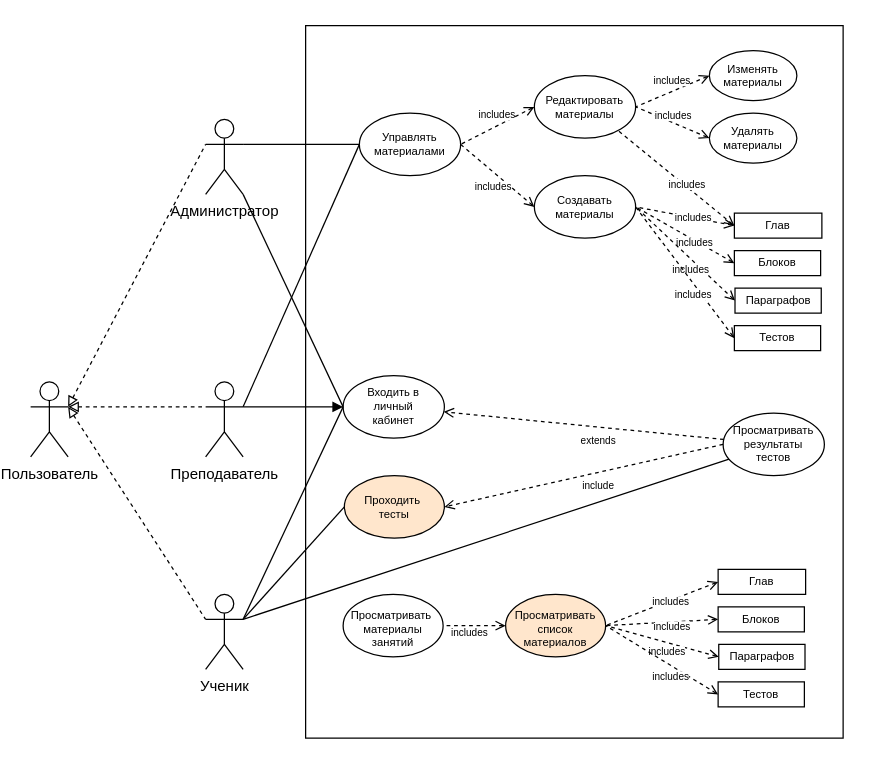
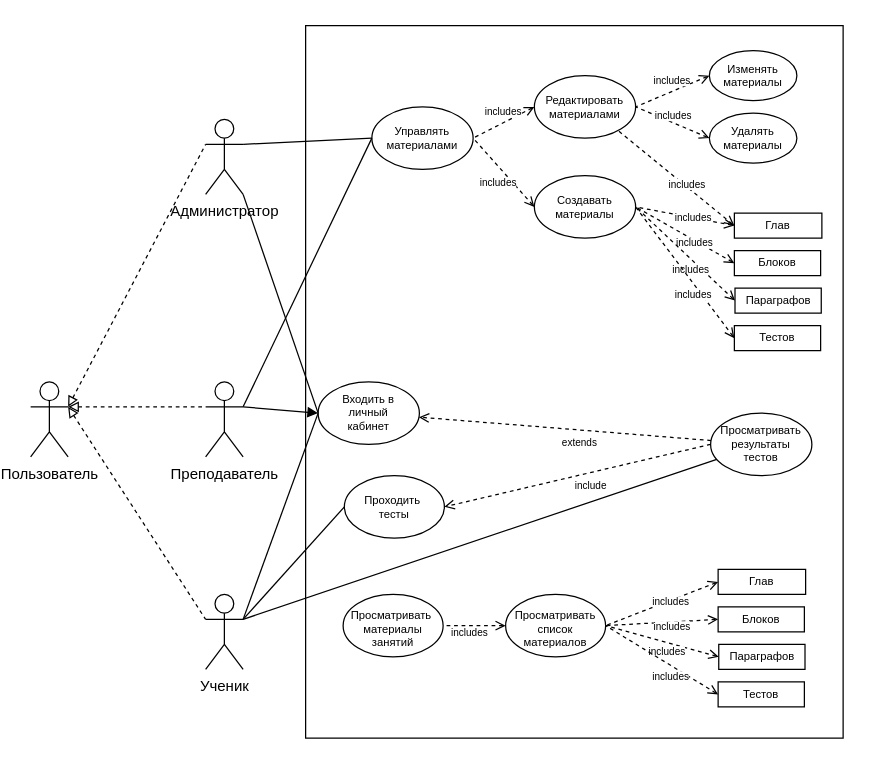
- <mxCell id="38" value="Редактировать&lt;br&gt;материалы" style="ellipse;whiteSpace=wrap;html=1;fontSize=9;" vertex="1" parent="1"><mxGeometry x="423" y="60" width="81" height="50" as="geometry" /></mxCell>
+ <mxCell id="38" value="Редактировать&lt;br&gt;материалами" style="ellipse;whiteSpace=wrap;html=1;fontSize=9;" vertex="1" parent="1"><mxGeometry x="423" y="60" width="81" height="50" as="geometry" /></mxCell>
- <mxCell id="42" value="Управлять&lt;br&gt;материалами" style="ellipse;whiteSpace=wrap;html=1;fontSize=9;" vertex="1" parent="1"><mxGeometry x="283" y="90" width="81" height="50" as="geometry" /></mxCell>
+ <mxCell id="42" value="Управлять&lt;br&gt;материалами" style="ellipse;whiteSpace=wrap;html=1;fontSize=9;" vertex="1" parent="1"><mxGeometry x="293" y="85" width="81" height="50" as="geometry" /></mxCell>
- <mxCell id="14" value="Входить в&lt;br&gt;личный &lt;br&gt;кабинет" style="ellipse;whiteSpace=wrap;html=1;fontSize=9;" vertex="1" parent="1"><mxGeometry x="270" y="300" width="81" height="50" as="geometry" /></mxCell>
+ <mxCell id="14" value="Входить в&lt;br&gt;личный &lt;br&gt;кабинет" style="ellipse;whiteSpace=wrap;html=1;fontSize=9;" vertex="1" parent="1"><mxGeometry x="250" y="305" width="81" height="50" as="geometry" /></mxCell>
- <mxCell id="20" value="Просматривать&lt;br&gt;результаты&lt;br&gt;тестов" style="ellipse;whiteSpace=wrap;html=1;fontSize=9;" vertex="1" parent="1"><mxGeometry x="574" y="330" width="81" height="50" as="geometry" /></mxCell>
+ <mxCell id="20" value="Просматривать&lt;br&gt;результаты&lt;br&gt;тестов" style="ellipse;whiteSpace=wrap;html=1;fontSize=9;" vertex="1" parent="1"><mxGeometry x="564" y="330" width="81" height="50" as="geometry" /></mxCell>
- <mxCell id="12" value="Проходить&amp;nbsp;&lt;br&gt;тесты" style="ellipse;whiteSpace=wrap;html=1;fontSize=9;fillColor=#ffe6cc;" vertex="1" parent="1"><mxGeometry x="271" y="380" width="80" height="50" as="geometry" /></mxCell>
+ <mxCell id="12" value="Проходить&amp;nbsp;&lt;br&gt;тесты" style="ellipse;whiteSpace=wrap;html=1;fontSize=9;" vertex="1" parent="1"><mxGeometry x="271" y="380" width="80" height="50" as="geometry" /></mxCell>
- <mxCell id="21" value="Просматривать&lt;br&gt;список&lt;br&gt;материалов" style="ellipse;whiteSpace=wrap;html=1;fontSize=9;align=center;spacing=2;spacingTop=5;fillColor=#ffe6cc;" vertex="1" parent="1"><mxGeometry x="400" y="475" width="80" height="50" as="geometry" /></mxCell>
+ <mxCell id="21" value="Просматривать&lt;br&gt;список&lt;br&gt;материалов" style="ellipse;whiteSpace=wrap;html=1;fontSize=9;align=center;spacing=2;spacingTop=5;" vertex="1" parent="1"><mxGeometry x="400" y="475" width="80" height="50" as="geometry" /></mxCell>
